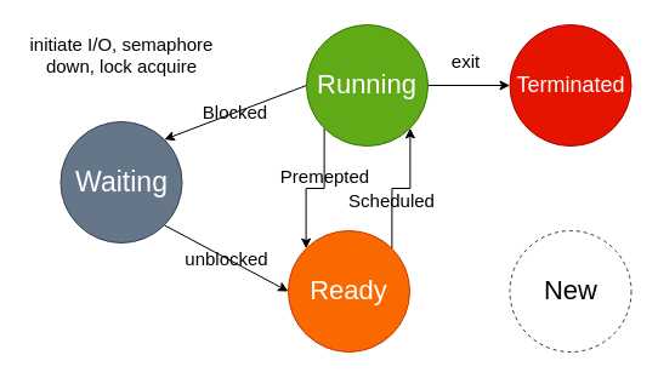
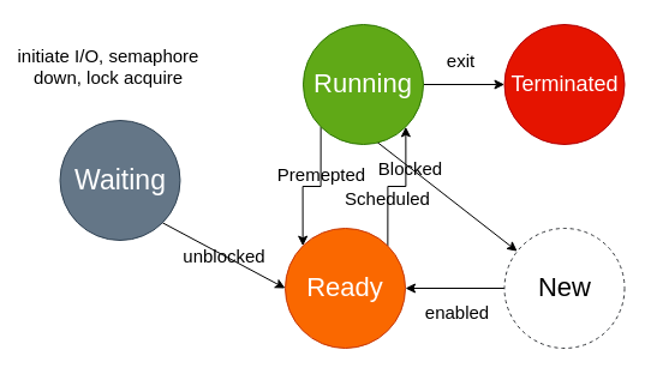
- <mxCell id="13" value="initiate I/O, semaphore down, lock acquire" style="text;html=1;strokeColor=none;fillColor=none;align=center;verticalAlign=middle;whiteSpace=wrap;rounded=0;fontSize=15;labelBackgroundColor=none;fontColor=#000000;" parent="1" vertex="1"><mxGeometry x="20.75" width="157.5" height="50" as="geometry" y="20" /></mxCell>
+ <mxCell id="13" value="initiate I/O, semaphore down, lock acquire" style="text;html=1;strokeColor=none;fillColor=none;align=center;verticalAlign=middle;whiteSpace=wrap;rounded=0;fontSize=15;labelBackgroundColor=none;fontColor=#000000;" parent="1" vertex="1"><mxGeometry x="10.75" y="30" width="157.5" height="50" as="geometry" /></mxCell>
- <mxCell id="4" value="Blocked" style="rounded=0;orthogonalLoop=1;jettySize=auto;html=1;exitX=0;exitY=0.5;exitDx=0;exitDy=0;entryX=1;entryY=0;entryDx=0;entryDy=0;fontSize=15;labelBackgroundColor=none;fontColor=#000000;strokeColor=#000000;" parent="1" source="5" target="12" edge="1"><mxGeometry relative="1" as="geometry" /></mxCell>
+ <mxCell id="4" value="Blocked" style="rounded=0;orthogonalLoop=1;jettySize=auto;html=1;exitX=0;exitY=0.5;exitDx=0;exitDy=0;fontSize=15;labelBackgroundColor=none;fontColor=#000000;strokeColor=#000000;" parent="1" source="5" target="10" edge="1"><mxGeometry relative="1" as="geometry" /></mxCell>
+ <mxCell id="9" value="enabled" style="edgeStyle=orthogonalEdgeStyle;rounded=0;orthogonalLoop=1;jettySize=auto;html=1;exitX=0;exitY=0.5;exitDx=0;exitDy=0;entryX=1;entryY=0.5;entryDx=0;entryDy=0;fontSize=15;labelBackgroundColor=none;fontColor=#000000;strokeColor=#000000;" parent="1" source="10" target="8" edge="1"><mxGeometry x="-0.03" y="20" relative="1" as="geometry"><mxPoint as="offset" /></mxGeometry></mxCell>
